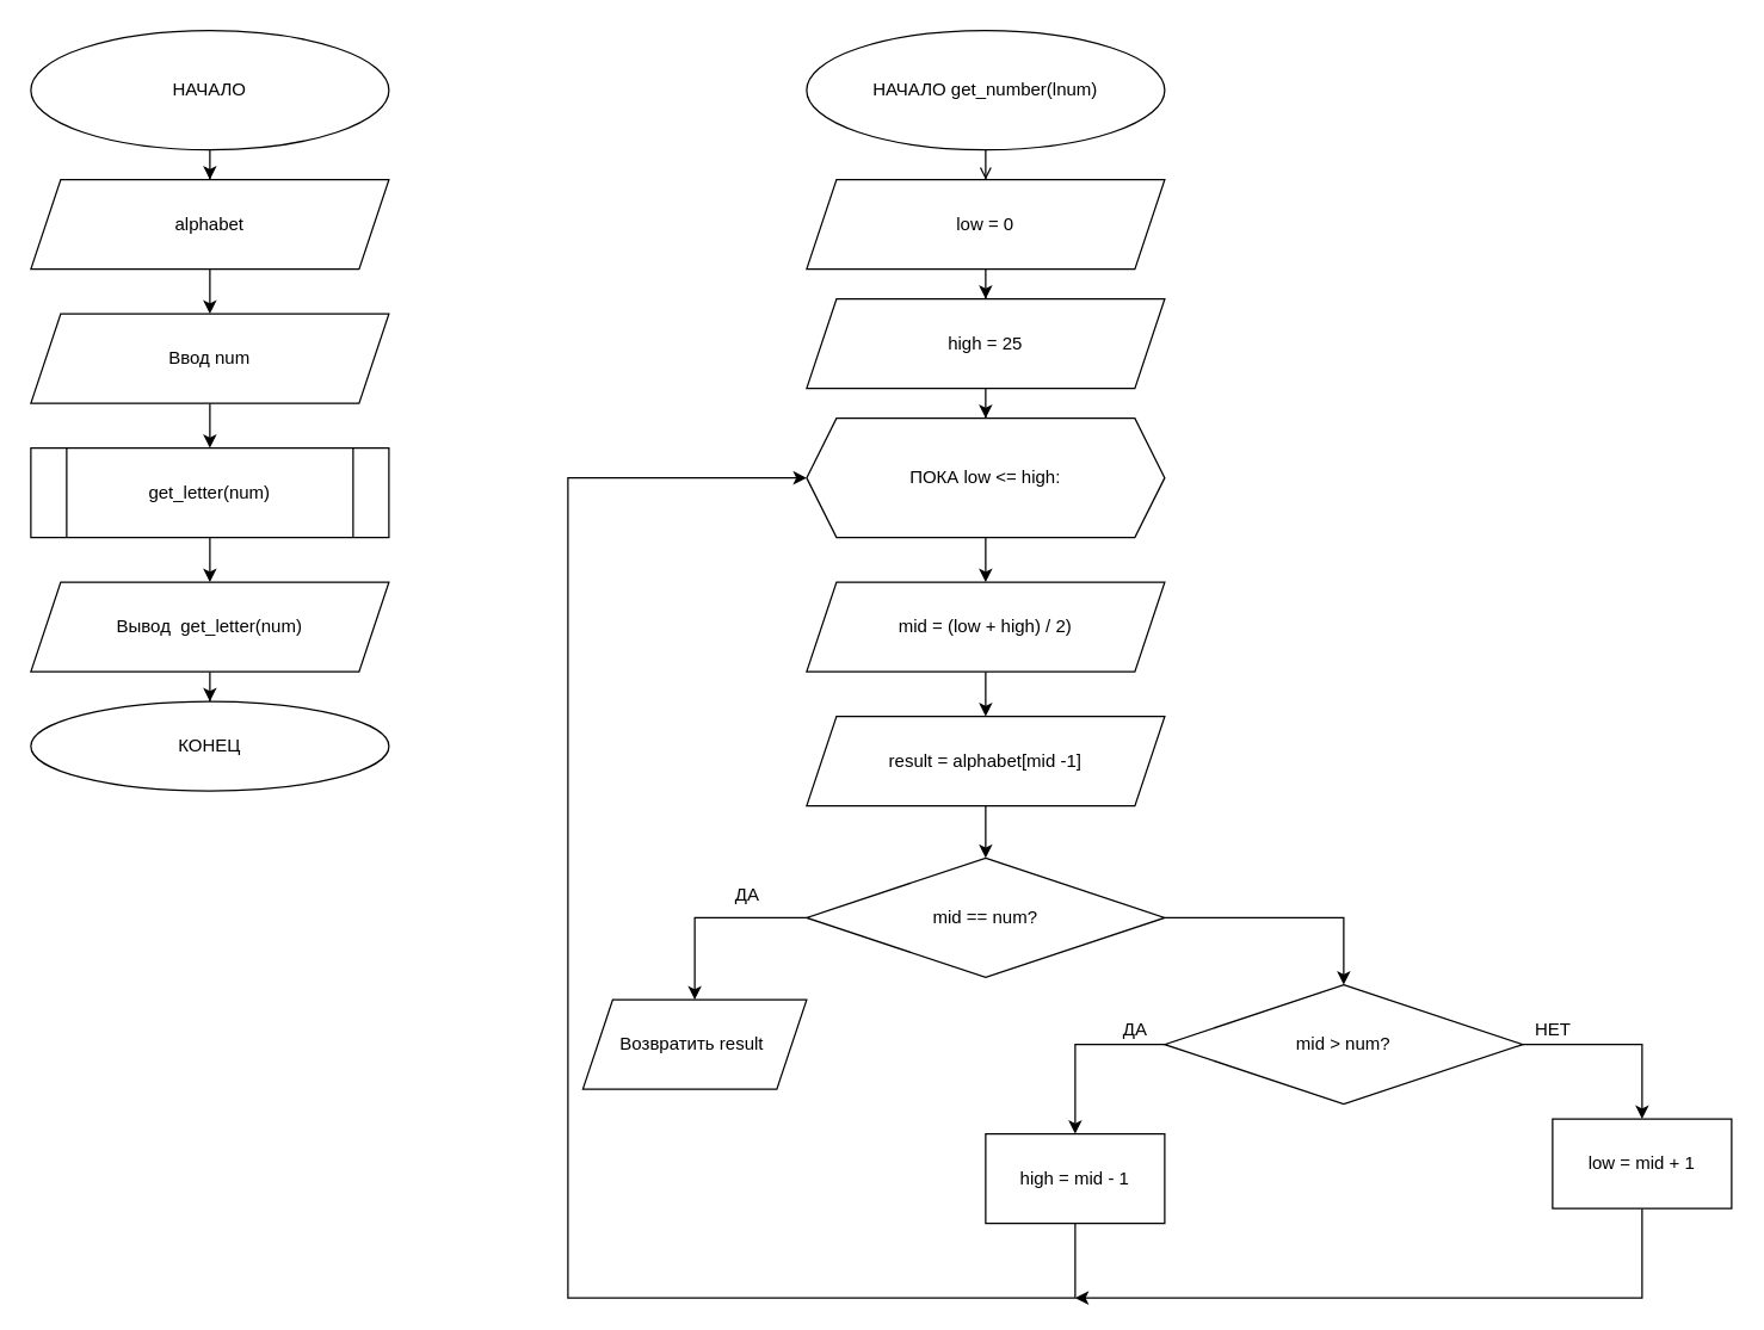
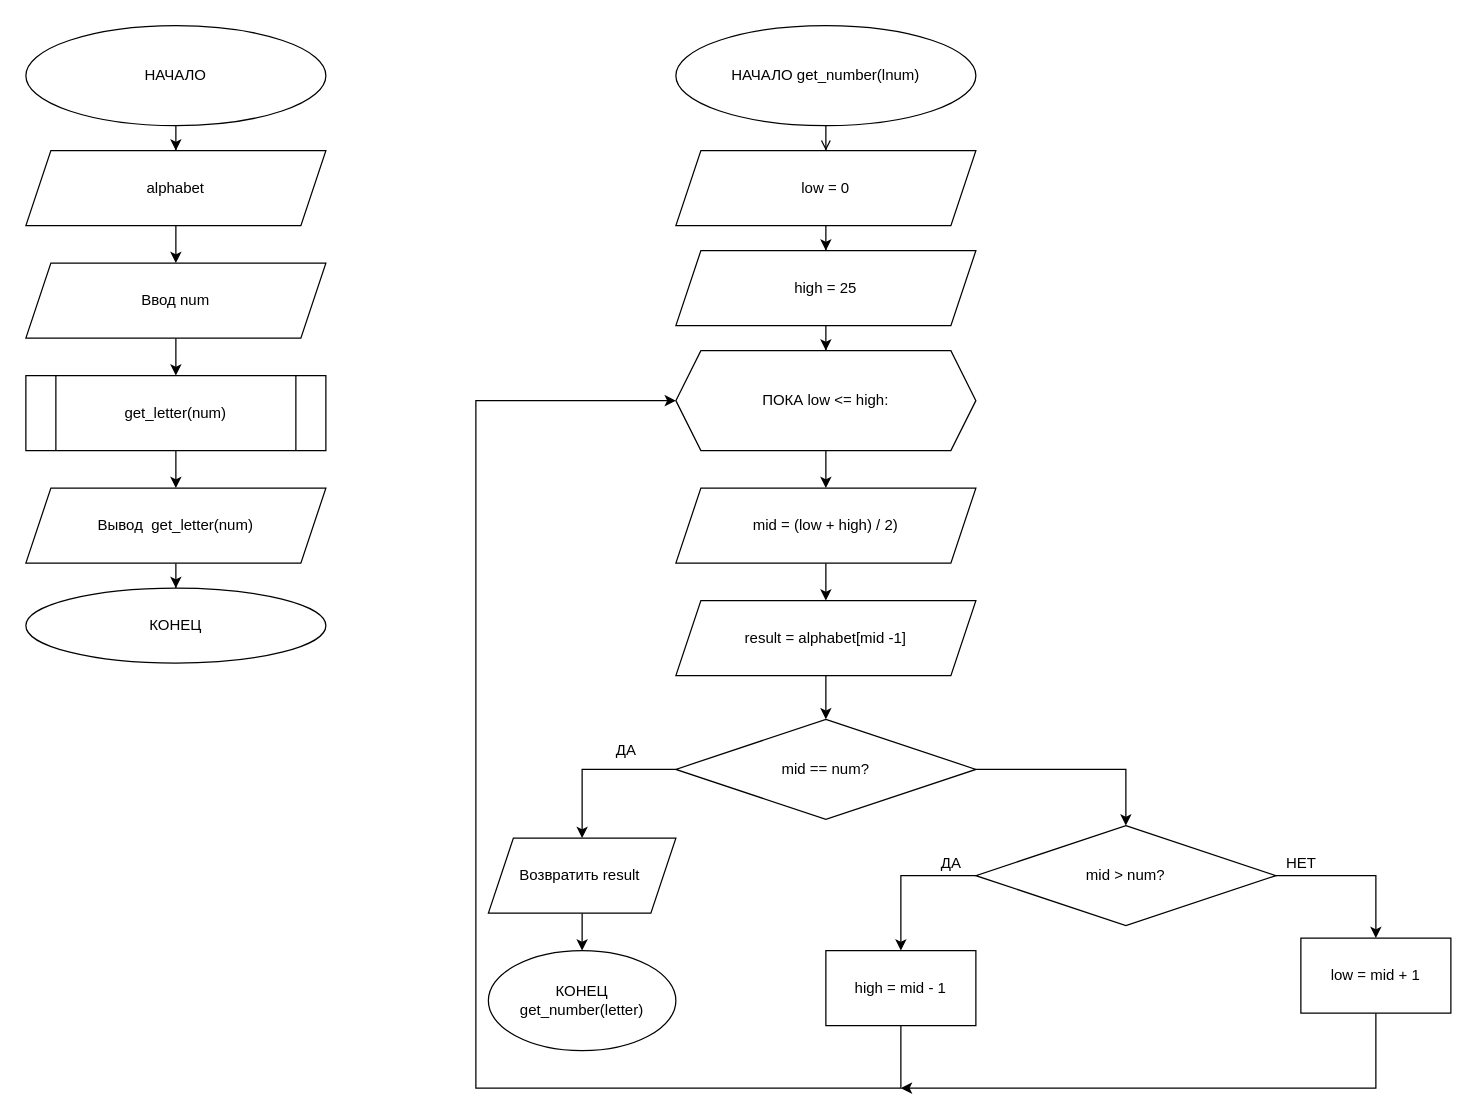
+ <mxCell id="25" value="" style="edgeStyle=orthogonalEdgeStyle;rounded=0;orthogonalLoop=1;jettySize=auto;html=1;" parent="1" source="26" target="27" edge="1"><mxGeometry relative="1" as="geometry" /></mxCell>
+ <mxCell id="27" value="КОНЕЦ &lt;br&gt;get_number(letter)" style="ellipse;whiteSpace=wrap;html=1;" parent="1" vertex="1"><mxGeometry x="390" y="760" width="150" height="80" as="geometry" /></mxCell>
